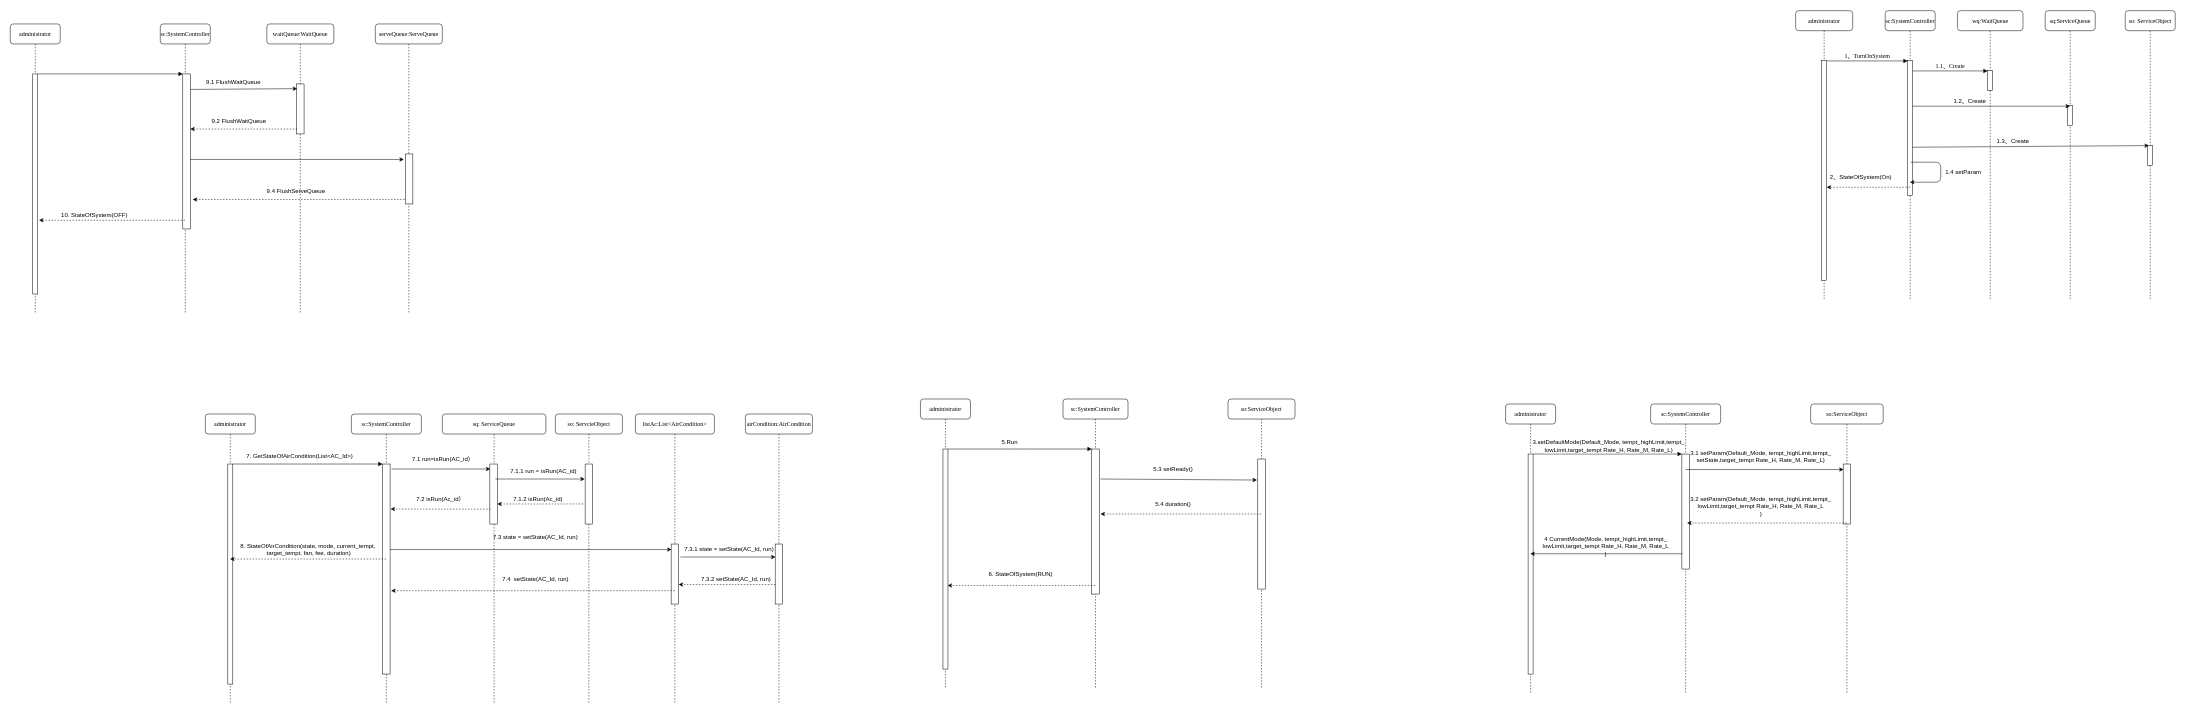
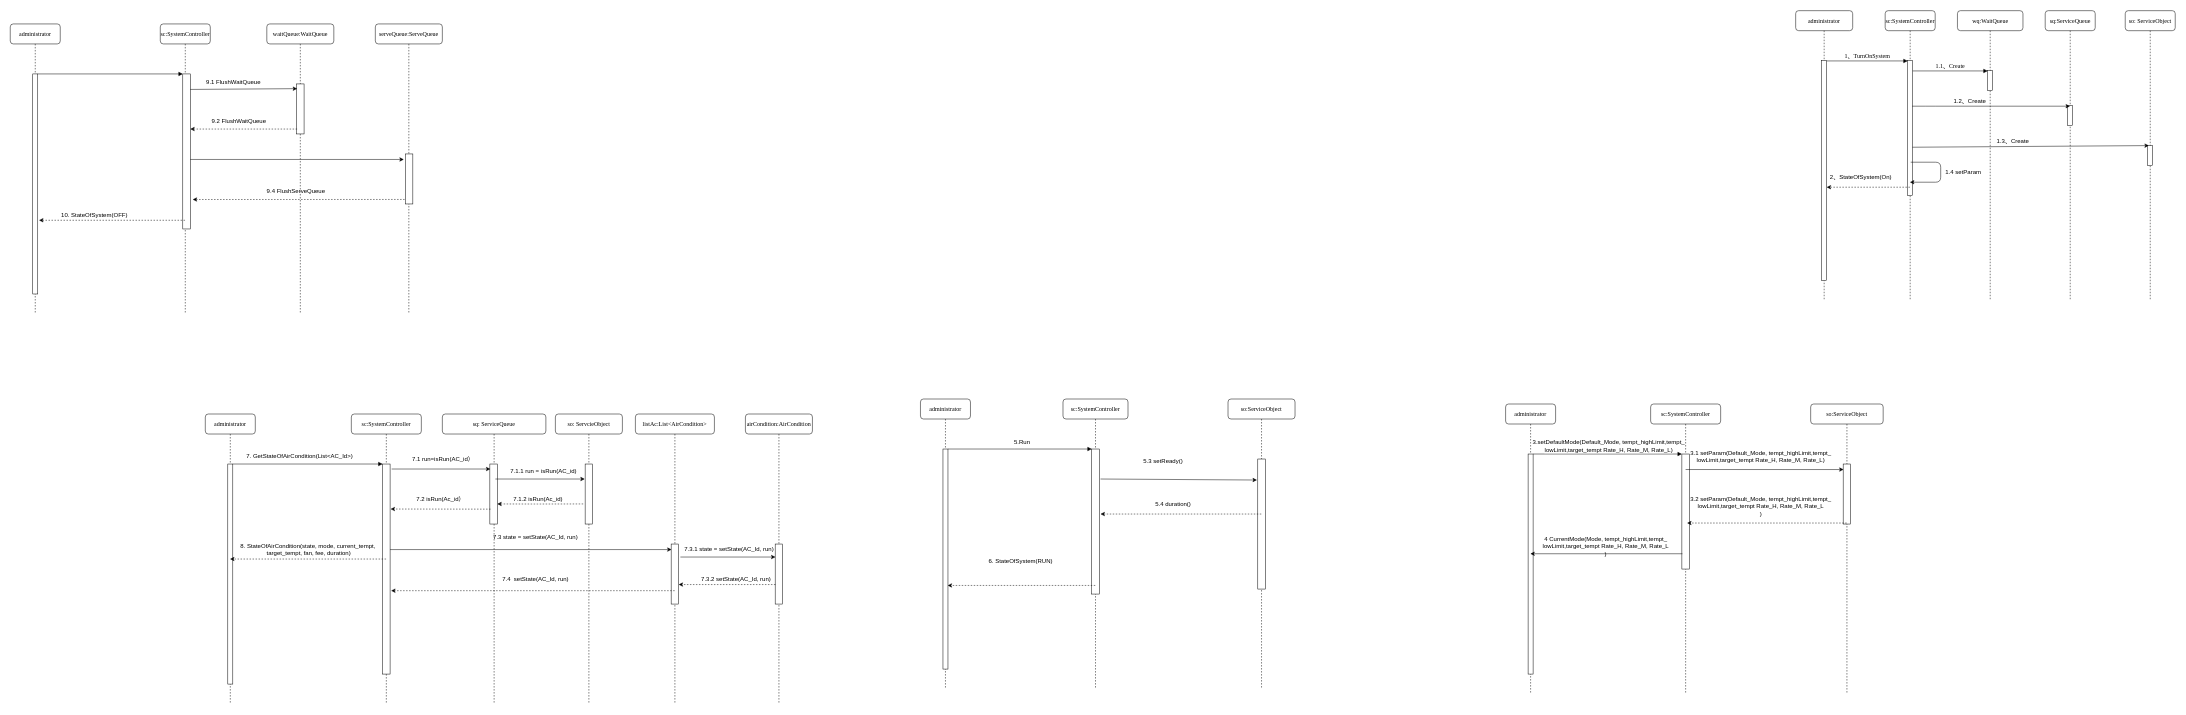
- <mxCell id="42" value="5.Run" style="text;html=1;align=center;verticalAlign=middle;resizable=0;points=[];autosize=1;fontColor=#000000;" parent="1" vertex="1"><mxGeometry x="1993" y="873" width="50" height="20" as="geometry" /></mxCell>
+ <mxCell id="42" value="5.Run" style="text;html=1;align=center;verticalAlign=middle;resizable=0;points=[];autosize=1;fontColor=#000000;" parent="1" vertex="1"><mxGeometry x="2018" y="873" width="50" height="20" as="geometry" /></mxCell>
- <mxCell id="34" value="&lt;span style=&quot;font-family: &amp;#34;helvetica&amp;#34; ; background-color: rgb(255 , 255 , 255)&quot;&gt;3.1 setParam(Default_Mode, tempt_highLimit,tempt_&lt;/span&gt;&lt;br style=&quot;font-family: &amp;#34;helvetica&amp;#34;&quot;&gt;&lt;span style=&quot;font-family: &amp;#34;helvetica&amp;#34; ; background-color: rgb(255 , 255 , 255)&quot;&gt;setState,target_tempt Rate_H, Rate_M, Rate_L)&lt;/span&gt;" style="text;html=1;align=center;verticalAlign=middle;resizable=0;points=[];autosize=1;fontColor=#000000;" parent="1" vertex="1"><mxGeometry x="3370" y="897" width="300" height="30" as="geometry" /></mxCell>
+ <mxCell id="34" value="&lt;span style=&quot;font-family: &amp;#34;helvetica&amp;#34; ; background-color: rgb(255 , 255 , 255)&quot;&gt;3.1 setParam(Default_Mode, tempt_highLimit,tempt_&lt;/span&gt;&lt;br style=&quot;font-family: &amp;#34;helvetica&amp;#34;&quot;&gt;&lt;span style=&quot;font-family: &amp;#34;helvetica&amp;#34; ; background-color: rgb(255 , 255 , 255)&quot;&gt;lowLimit,target_tempt Rate_H, Rate_M, Rate_L)&lt;/span&gt;" style="text;html=1;align=center;verticalAlign=middle;resizable=0;points=[];autosize=1;fontColor=#000000;" parent="1" vertex="1"><mxGeometry x="3370" y="897" width="300" height="30" as="geometry" /></mxCell>
- <mxCell id="99" value="5.3 setReady()" style="text;html=1;align=center;verticalAlign=middle;resizable=0;points=[];autosize=1;" parent="1" vertex="1"><mxGeometry x="2300" y="927" width="90" height="20" as="geometry" /></mxCell>
+ <mxCell id="99" value="5.3 setReady()" style="text;html=1;align=center;verticalAlign=middle;resizable=0;points=[];autosize=1;" parent="1" vertex="1"><mxGeometry x="2280" y="912" width="90" height="20" as="geometry" /></mxCell>
- <mxCell id="53" value="6. StateOfSystem(RUN)" style="text;html=1;align=center;verticalAlign=middle;resizable=0;points=[];autosize=1;fontColor=#000000;" parent="1" vertex="1"><mxGeometry x="1970" y="1137" width="140" height="20" as="geometry" /></mxCell>
+ <mxCell id="53" value="6. StateOfSystem(RUN)" style="text;html=1;align=center;verticalAlign=middle;resizable=0;points=[];autosize=1;fontColor=#000000;" parent="1" vertex="1"><mxGeometry x="1970" y="1112" width="140" height="20" as="geometry" /></mxCell>
